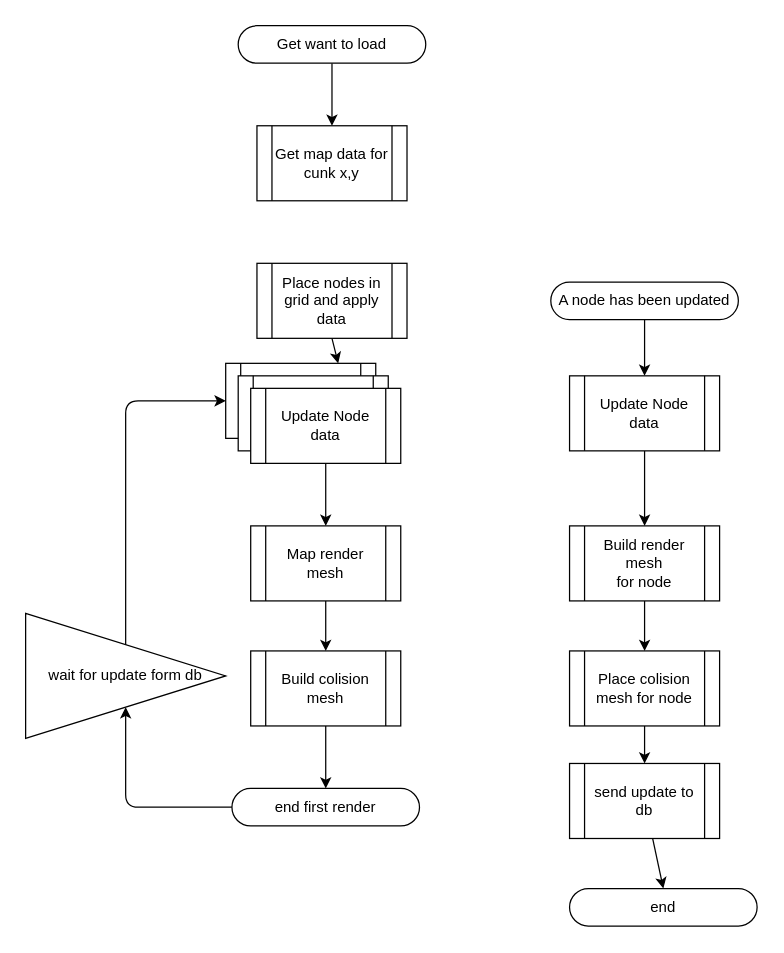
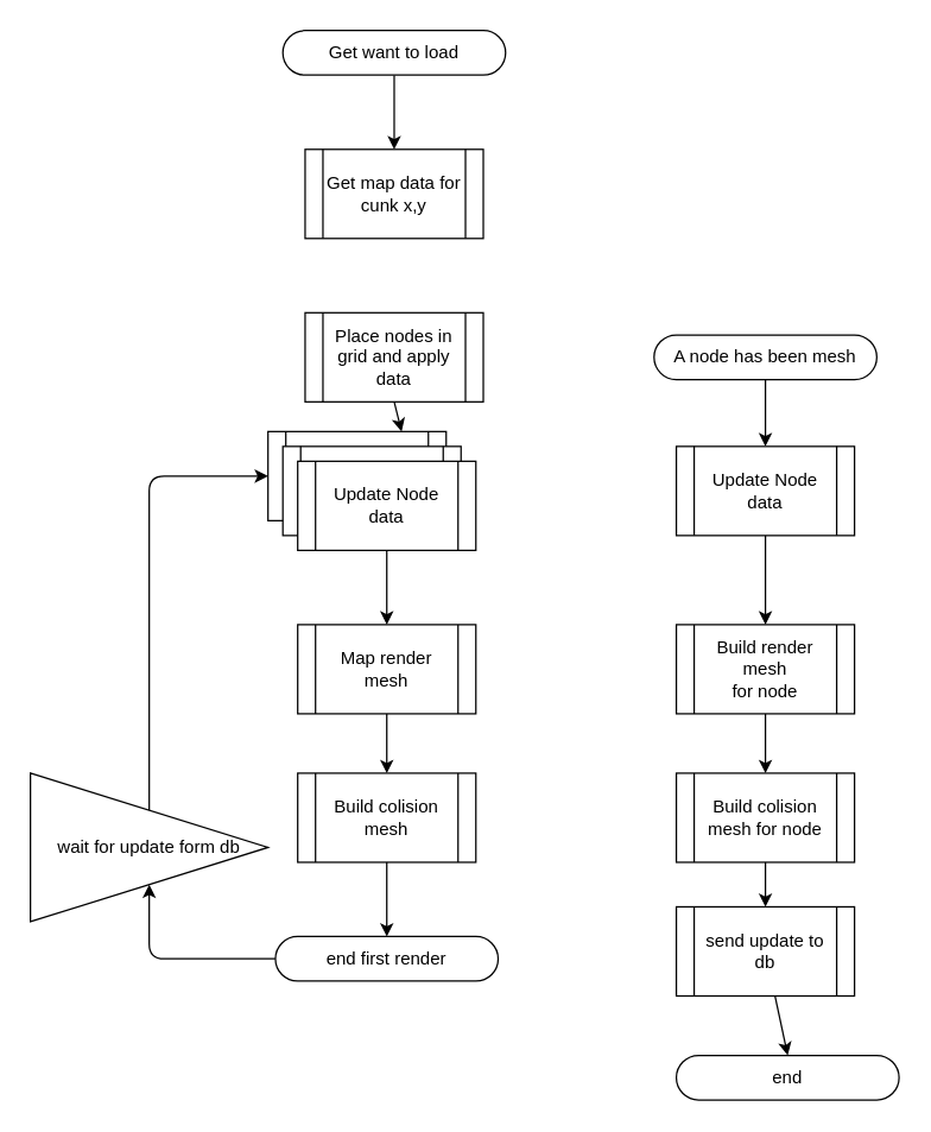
- <mxCell id="18" value="A node has been updated" style="html=1;dashed=0;whiteSpace=wrap;shape=mxgraph.dfd.start" vertex="1" parent="1"><mxGeometry x="440" y="225" width="150" height="30" as="geometry" /></mxCell>
+ <mxCell id="18" value="A node has been mesh" style="html=1;dashed=0;whiteSpace=wrap;shape=mxgraph.dfd.start" vertex="1" parent="1"><mxGeometry x="440" y="225" width="150" height="30" as="geometry" /></mxCell>
- <mxCell id="29" value="wait for update form db" style="triangle;whiteSpace=wrap;html=1;" vertex="1" parent="1"><mxGeometry x="20" y="490" width="160" height="100" as="geometry" /></mxCell>
+ <mxCell id="29" value="wait for update form db" style="triangle;whiteSpace=wrap;html=1;" vertex="1" parent="1"><mxGeometry x="20" y="520" width="160" height="100" as="geometry" /></mxCell>
- <mxCell id="24" value="Place colision mesh for node" style="shape=process;whiteSpace=wrap;html=1;backgroundOutline=1;" vertex="1" parent="1"><mxGeometry x="455" y="520" width="120" height="60" as="geometry" /></mxCell>
+ <mxCell id="24" value="Build colision mesh for node" style="shape=process;whiteSpace=wrap;html=1;backgroundOutline=1;" vertex="1" parent="1"><mxGeometry x="455" y="520" width="120" height="60" as="geometry" /></mxCell>
